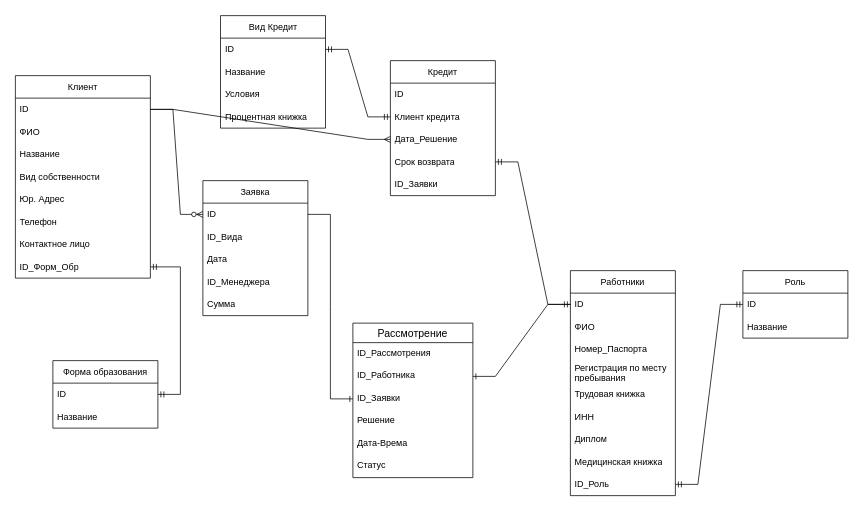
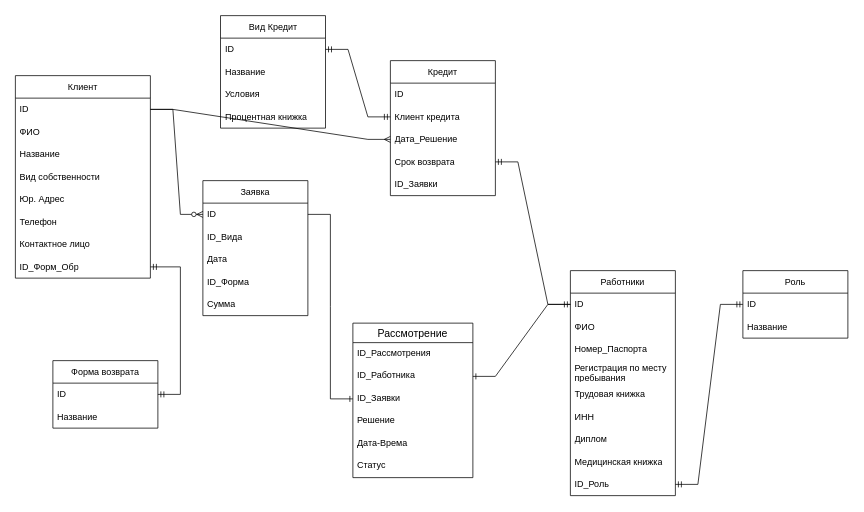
- <mxCell id="26" value="ID_Менеджера" style="text;strokeColor=none;fillColor=none;align=left;verticalAlign=middle;spacingLeft=4;spacingRight=4;overflow=hidden;points=[[0,0.5],[1,0.5]];portConstraint=eastwest;rotatable=0;whiteSpace=wrap;html=1;" vertex="1" parent="22"><mxGeometry y="120" width="140" height="30" as="geometry" /></mxCell>
+ <mxCell id="26" value="ID_Форма" style="text;strokeColor=none;fillColor=none;align=left;verticalAlign=middle;spacingLeft=4;spacingRight=4;overflow=hidden;points=[[0,0.5],[1,0.5]];portConstraint=eastwest;rotatable=0;whiteSpace=wrap;html=1;" vertex="1" parent="22"><mxGeometry y="120" width="140" height="30" as="geometry" /></mxCell>
- <mxCell id="54" value="Форма образования" style="swimlane;fontStyle=0;childLayout=stackLayout;horizontal=1;startSize=30;horizontalStack=0;resizeParent=1;resizeParentMax=0;resizeLast=0;collapsible=1;marginBottom=0;whiteSpace=wrap;html=1;" vertex="1" parent="1"><mxGeometry x="70" y="480" width="140" height="90" as="geometry" /></mxCell>
+ <mxCell id="54" value="Форма возврата" style="swimlane;fontStyle=0;childLayout=stackLayout;horizontal=1;startSize=30;horizontalStack=0;resizeParent=1;resizeParentMax=0;resizeLast=0;collapsible=1;marginBottom=0;whiteSpace=wrap;html=1;" vertex="1" parent="1"><mxGeometry x="70" y="480" width="140" height="90" as="geometry" /></mxCell>
